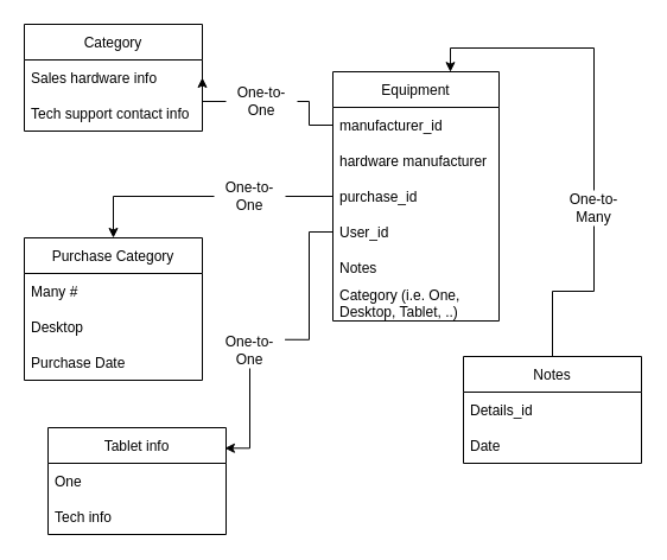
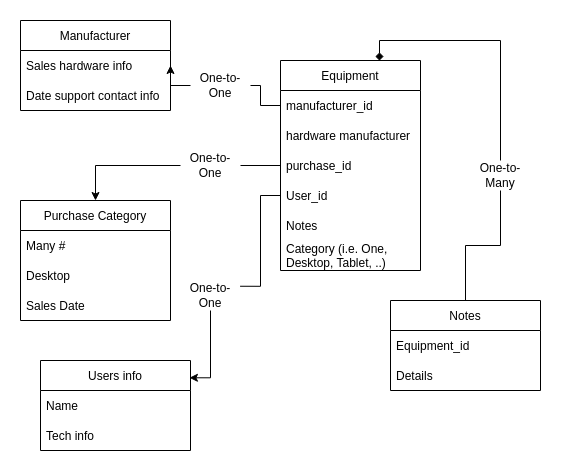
- <mxCell id="2" value="Category" style="swimlane;fontStyle=0;childLayout=stackLayout;horizontal=1;startSize=30;horizontalStack=0;resizeParent=1;resizeParentMax=0;resizeLast=0;collapsible=1;marginBottom=0;" vertex="1" parent="1"><mxGeometry x="20" y="20" width="150" height="90" as="geometry" /></mxCell>
+ <mxCell id="2" value="Manufacturer" style="swimlane;fontStyle=0;childLayout=stackLayout;horizontal=1;startSize=30;horizontalStack=0;resizeParent=1;resizeParentMax=0;resizeLast=0;collapsible=1;marginBottom=0;" vertex="1" parent="1"><mxGeometry x="20" y="20" width="150" height="90" as="geometry" /></mxCell>
- <mxCell id="20" style="edgeStyle=orthogonalEdgeStyle;rounded=0;orthogonalLoop=1;jettySize=auto;html=1;entryX=0.707;entryY=0.001;entryDx=0;entryDy=0;entryPerimeter=0;startArrow=none;exitX=0.5;exitY=0;exitDx=0;exitDy=0;" edge="1" parent="1" source="32" target="5"><mxGeometry relative="1" as="geometry" /></mxCell>
+ <mxCell id="20" style="edgeStyle=orthogonalEdgeStyle;rounded=0;orthogonalLoop=1;jettySize=auto;html=1;entryX=0.707;entryY=0.001;entryDx=0;entryDy=0;entryPerimeter=0;startArrow=none;exitX=0.5;exitY=0;exitDx=0;exitDy=0;endArrow=diamond;" edge="1" parent="1" source="32" target="5"><mxGeometry relative="1" as="geometry" /></mxCell>
- <mxCell id="4" value="Tech support contact info" style="text;strokeColor=none;fillColor=none;align=left;verticalAlign=middle;spacingLeft=4;spacingRight=4;overflow=hidden;points=[[0,0.5],[1,0.5]];portConstraint=eastwest;rotatable=0;" vertex="1" parent="2"><mxGeometry y="60" width="150" height="30" as="geometry" /></mxCell>
+ <mxCell id="4" value="Date support contact info" style="text;strokeColor=none;fillColor=none;align=left;verticalAlign=middle;spacingLeft=4;spacingRight=4;overflow=hidden;points=[[0,0.5],[1,0.5]];portConstraint=eastwest;rotatable=0;" vertex="1" parent="2"><mxGeometry y="60" width="150" height="30" as="geometry" /></mxCell>
- <mxCell id="16" value="Purchase Date" style="text;strokeColor=none;fillColor=none;align=left;verticalAlign=middle;spacingLeft=4;spacingRight=4;overflow=hidden;points=[[0,0.5],[1,0.5]];portConstraint=eastwest;rotatable=0;" vertex="1" parent="13"><mxGeometry y="90" width="150" height="30" as="geometry" /></mxCell>
+ <mxCell id="16" value="Sales Date" style="text;strokeColor=none;fillColor=none;align=left;verticalAlign=middle;spacingLeft=4;spacingRight=4;overflow=hidden;points=[[0,0.5],[1,0.5]];portConstraint=eastwest;rotatable=0;" vertex="1" parent="13"><mxGeometry y="90" width="150" height="30" as="geometry" /></mxCell>
- <mxCell id="22" value="Details_id" style="text;strokeColor=none;fillColor=none;align=left;verticalAlign=middle;spacingLeft=4;spacingRight=4;overflow=hidden;points=[[0,0.5],[1,0.5]];portConstraint=eastwest;rotatable=0;" vertex="1" parent="21"><mxGeometry y="30" width="150" height="30" as="geometry" /></mxCell>
+ <mxCell id="22" value="Equipment_id" style="text;strokeColor=none;fillColor=none;align=left;verticalAlign=middle;spacingLeft=4;spacingRight=4;overflow=hidden;points=[[0,0.5],[1,0.5]];portConstraint=eastwest;rotatable=0;" vertex="1" parent="21"><mxGeometry y="30" width="150" height="30" as="geometry" /></mxCell>
- <mxCell id="17" value="Tablet info" style="swimlane;fontStyle=0;childLayout=stackLayout;horizontal=1;startSize=30;horizontalStack=0;resizeParent=1;resizeParentMax=0;resizeLast=0;collapsible=1;marginBottom=0;" vertex="1" parent="1"><mxGeometry x="40" y="360" width="150" height="90" as="geometry" /></mxCell>
+ <mxCell id="17" value="Users info" style="swimlane;fontStyle=0;childLayout=stackLayout;horizontal=1;startSize=30;horizontalStack=0;resizeParent=1;resizeParentMax=0;resizeLast=0;collapsible=1;marginBottom=0;" vertex="1" parent="1"><mxGeometry x="40" y="360" width="150" height="90" as="geometry" /></mxCell>
- <mxCell id="23" value="Date" style="text;strokeColor=none;fillColor=none;align=left;verticalAlign=middle;spacingLeft=4;spacingRight=4;overflow=hidden;points=[[0,0.5],[1,0.5]];portConstraint=eastwest;rotatable=0;" vertex="1" parent="21"><mxGeometry y="60" width="150" height="30" as="geometry" /></mxCell>
+ <mxCell id="23" value="Details" style="text;strokeColor=none;fillColor=none;align=left;verticalAlign=middle;spacingLeft=4;spacingRight=4;overflow=hidden;points=[[0,0.5],[1,0.5]];portConstraint=eastwest;rotatable=0;" vertex="1" parent="21"><mxGeometry y="60" width="150" height="30" as="geometry" /></mxCell>
- <mxCell id="18" value="One" style="text;strokeColor=none;fillColor=none;align=left;verticalAlign=middle;spacingLeft=4;spacingRight=4;overflow=hidden;points=[[0,0.5],[1,0.5]];portConstraint=eastwest;rotatable=0;" vertex="1" parent="17"><mxGeometry y="30" width="150" height="30" as="geometry" /></mxCell>
+ <mxCell id="18" value="Name" style="text;strokeColor=none;fillColor=none;align=left;verticalAlign=middle;spacingLeft=4;spacingRight=4;overflow=hidden;points=[[0,0.5],[1,0.5]];portConstraint=eastwest;rotatable=0;" vertex="1" parent="17"><mxGeometry y="30" width="150" height="30" as="geometry" /></mxCell>
